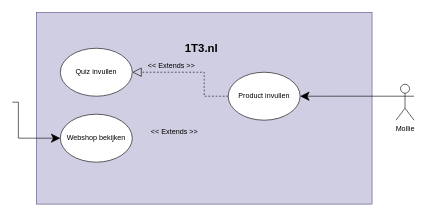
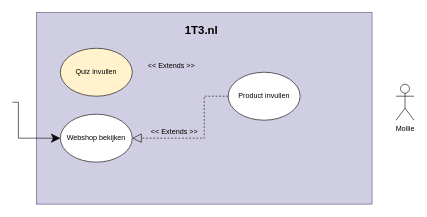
- <mxCell id="3" value="&lt;b&gt;&lt;font style=&quot;font-size: 19px&quot;&gt;1T3.nl&lt;/font&gt;&lt;/b&gt;" style="text;html=1;align=center;verticalAlign=middle;resizable=0;points=[];autosize=1;strokeColor=none;" vertex="1" parent="1"><mxGeometry x="300" y="70" width="70" height="20" as="geometry" /></mxCell>
+ <mxCell id="3" value="&lt;b&gt;&lt;font style=&quot;font-size: 19px&quot;&gt;1T3.nl&lt;/font&gt;&lt;/b&gt;" style="text;html=1;align=center;verticalAlign=middle;resizable=0;points=[];autosize=1;strokeColor=none;" vertex="1" parent="1"><mxGeometry x="300" y="40" width="70" height="20" as="geometry" /></mxCell>
- <mxCell id="4" value="Quiz invullen" style="ellipse;whiteSpace=wrap;html=1;" vertex="1" parent="1"><mxGeometry x="100" y="80" width="120" height="80" as="geometry" /></mxCell>
+ <mxCell id="4" value="Quiz invullen" style="ellipse;whiteSpace=wrap;html=1;fillColor=#fff2cc;" vertex="1" parent="1"><mxGeometry x="100" y="80" width="120" height="80" as="geometry" /></mxCell>
- <mxCell id="11" value="" style="endArrow=block;html=1;entryX=1;entryY=0.5;entryDx=0;entryDy=0;dashed=1;endFill=0;startSize=9;endSize=13;exitX=0;exitY=0.5;exitDx=0;exitDy=0;edgeStyle=orthogonalEdgeStyle;rounded=0;" edge="1" parent="1" source="6" target="4"><mxGeometry width="50" height="50" relative="1" as="geometry"><mxPoint x="335" y="230" as="sourcePoint" /><mxPoint x="230" y="240" as="targetPoint" /><Array as="points"><mxPoint x="340" y="160" /><mxPoint x="340" y="120" /></Array></mxGeometry></mxCell>
- <mxCell id="13" value="" style="endArrow=classic;html=1;startSize=9;endSize=13;exitX=0;exitY=0.333;exitDx=0;exitDy=0;exitPerimeter=0;entryX=1;entryY=0.5;entryDx=0;entryDy=0;" edge="1" parent="1" source="10" target="6"><mxGeometry width="50" height="50" relative="1" as="geometry"><mxPoint x="600" y="180" as="sourcePoint" /><mxPoint x="650" y="130" as="targetPoint" /></mxGeometry></mxCell>
+ <mxCell id="7" value="" style="endArrow=block;html=1;entryX=1;entryY=0.5;entryDx=0;entryDy=0;exitX=0;exitY=0.5;exitDx=0;exitDy=0;dashed=1;endFill=0;startSize=9;endSize=13;edgeStyle=orthogonalEdgeStyle;rounded=0;" edge="1" parent="1" source="6" target="5"><mxGeometry width="50" height="50" relative="1" as="geometry"><mxPoint x="240" y="290" as="sourcePoint" /><mxPoint x="290" y="240" as="targetPoint" /><Array as="points"><mxPoint x="340" y="160" /><mxPoint x="340" y="230" /></Array></mxGeometry></mxCell>
